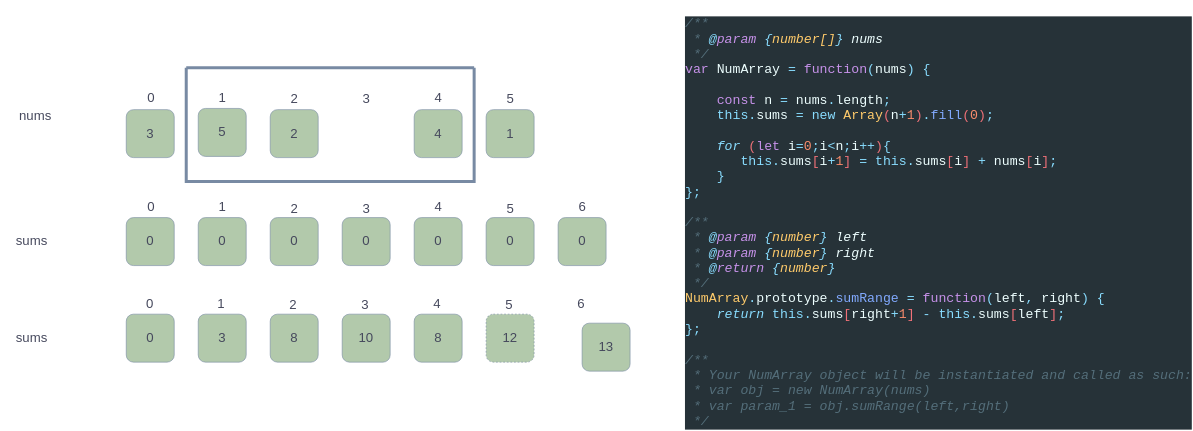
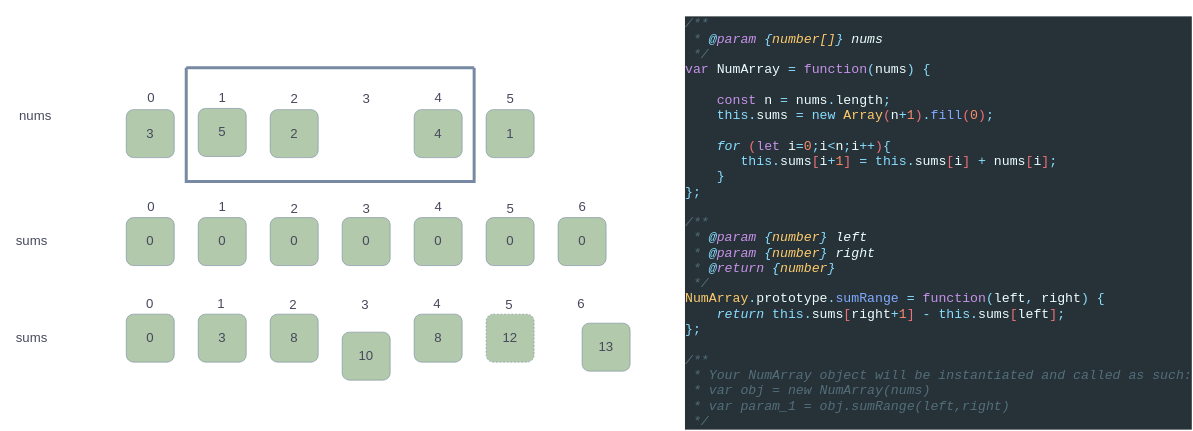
- <mxCell id="13" value="&lt;span style=&quot;font-size: 22px&quot;&gt;10&lt;/span&gt;" style="whiteSpace=wrap;html=1;aspect=fixed;fillColor=#B2C9AB;strokeColor=#788AA3;fontColor=#46495D;rounded=1;" vertex="1" parent="1"><mxGeometry x="570" y="523" width="80" height="80" as="geometry" /></mxCell>
+ <mxCell id="13" value="&lt;span style=&quot;font-size: 22px&quot;&gt;10&lt;/span&gt;" style="whiteSpace=wrap;html=1;aspect=fixed;fillColor=#B2C9AB;strokeColor=#788AA3;fontColor=#46495D;rounded=1;" vertex="1" parent="1"><mxGeometry x="570" y="553" width="80" height="80" as="geometry" /></mxCell>
